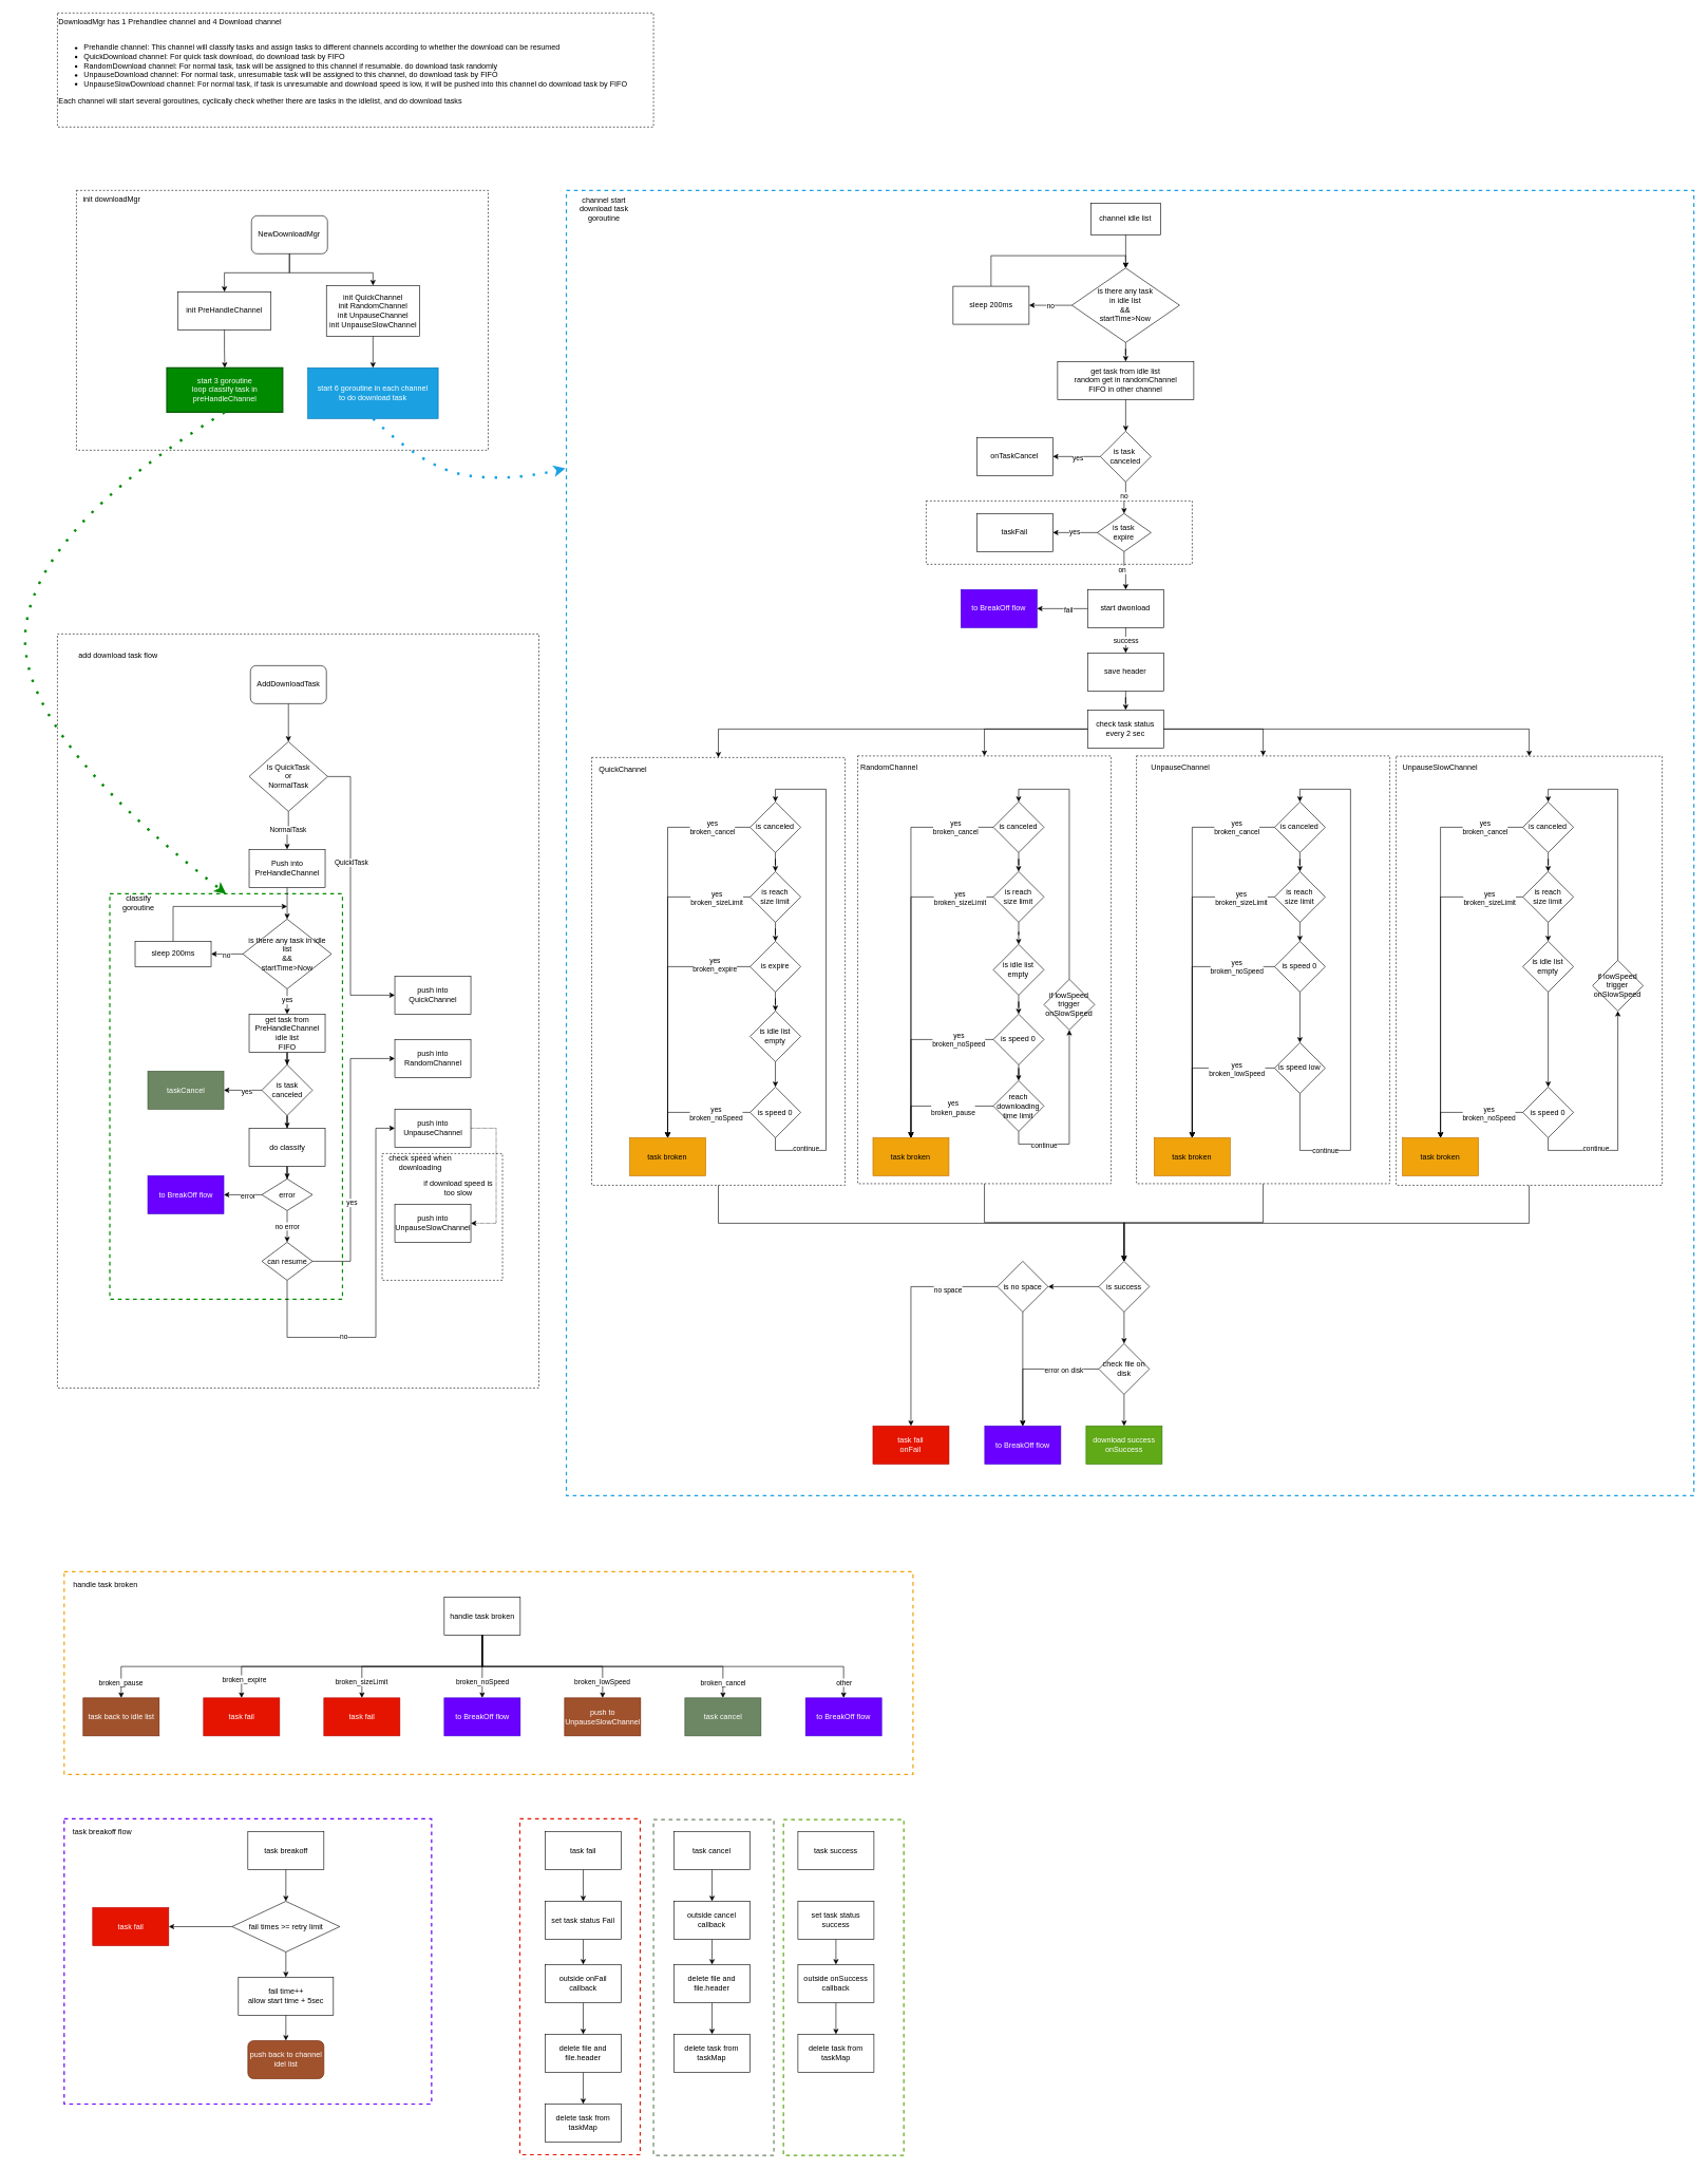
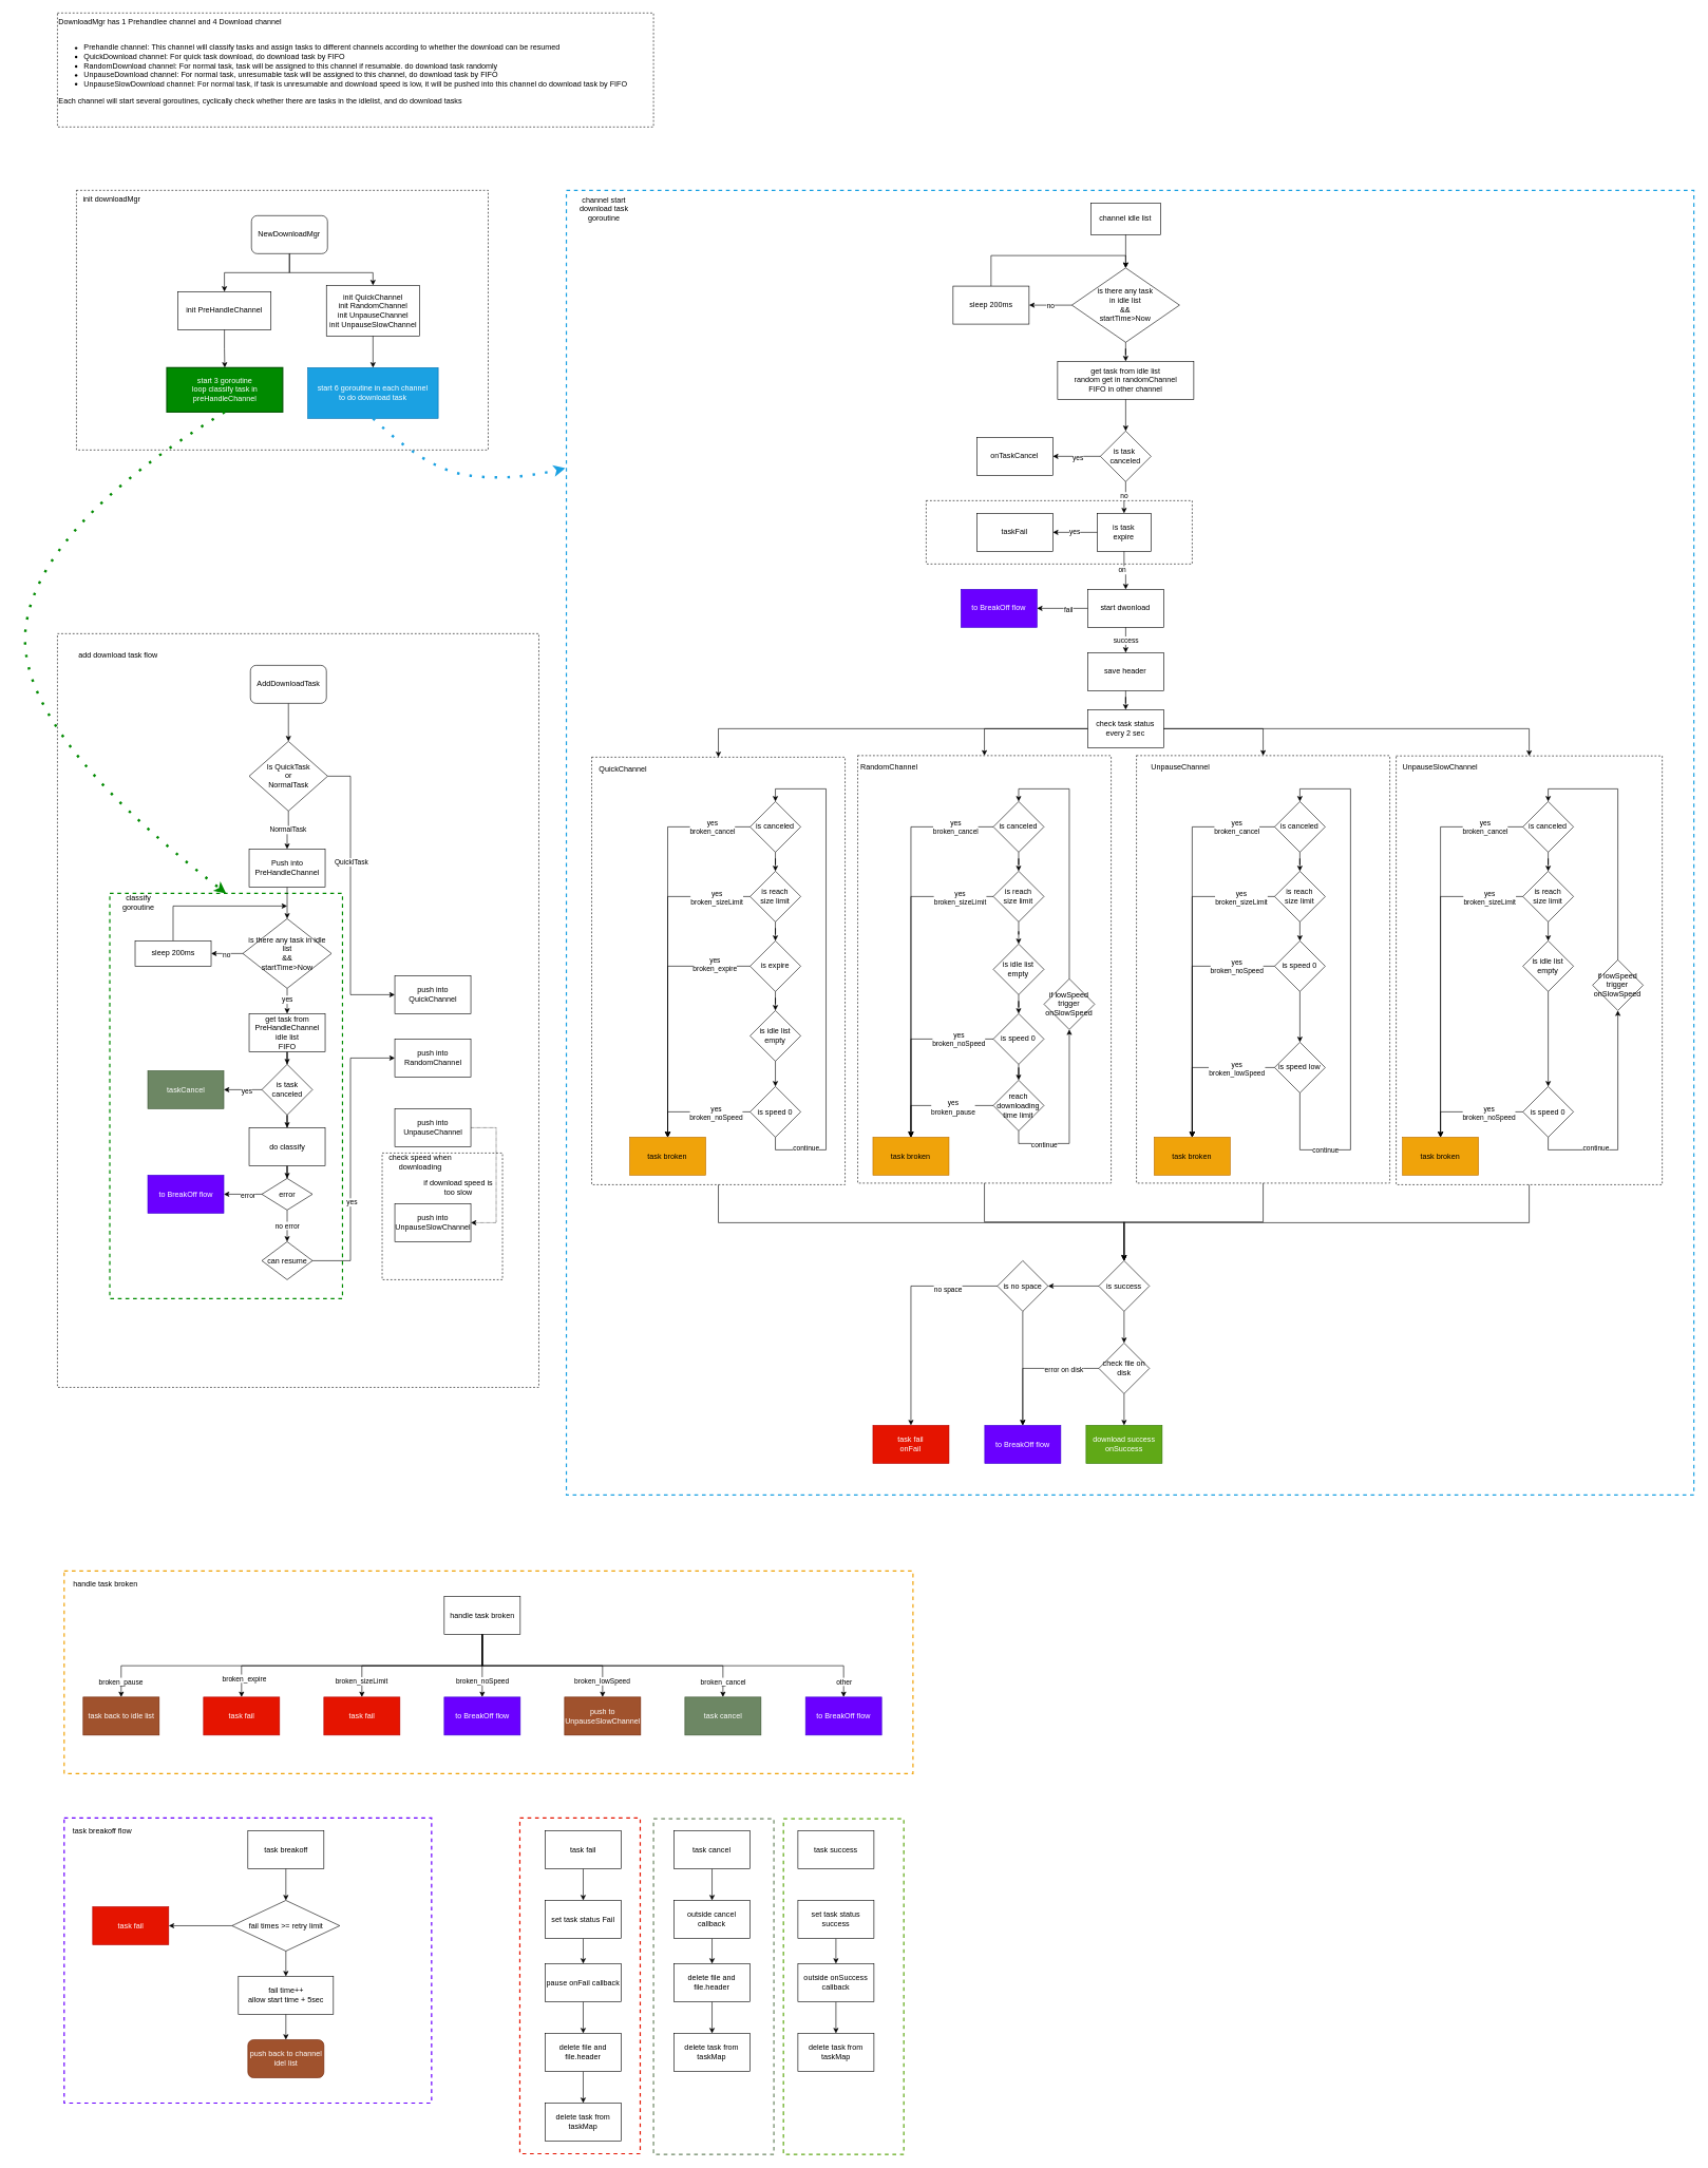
- <mxCell id="92" value="is task&lt;br&gt;expire" style="rhombus;whiteSpace=wrap;html=1;fillColor=none;rounded=0;glass=0;" parent="1" vertex="1"><mxGeometry x="1731.43" y="810" width="85" height="60" as="geometry" /></mxCell>
+ <mxCell id="92" value="is task&lt;br&gt;expire" style="whiteSpace=wrap;html=1;fillColor=none;glass=0;rounded=0;" parent="1" vertex="1"><mxGeometry x="1731.43" y="810" width="85" height="60" as="geometry" /></mxCell>
- <mxCell id="58" value="" style="edgeStyle=orthogonalEdgeStyle;rounded=0;orthogonalLoop=1;jettySize=auto;html=1;" parent="1" source="60" target="63" edge="1"><mxGeometry relative="1" as="geometry"><Array as="points"><mxPoint x="452.63" y="2110" /><mxPoint x="592.63" y="2110" /><mxPoint x="592.63" y="1780" /></Array></mxGeometry></mxCell>
- <mxCell id="59" value="no" style="edgeLabel;html=1;align=center;verticalAlign=middle;resizable=0;points=[];" parent="58" vertex="1" connectable="0"><mxGeometry x="-0.394" y="2" relative="1" as="geometry"><mxPoint as="offset" /></mxGeometry></mxCell>
- <mxCell id="245" value="outside onFail callback" style="whiteSpace=wrap;html=1;rounded=0;" vertex="1" parent="1"><mxGeometry x="860" y="3100" width="120" height="60" as="geometry" /></mxCell>
+ <mxCell id="245" value="pause onFail callback" style="whiteSpace=wrap;html=1;rounded=0;" vertex="1" parent="1"><mxGeometry x="860" y="3100" width="120" height="60" as="geometry" /></mxCell>
